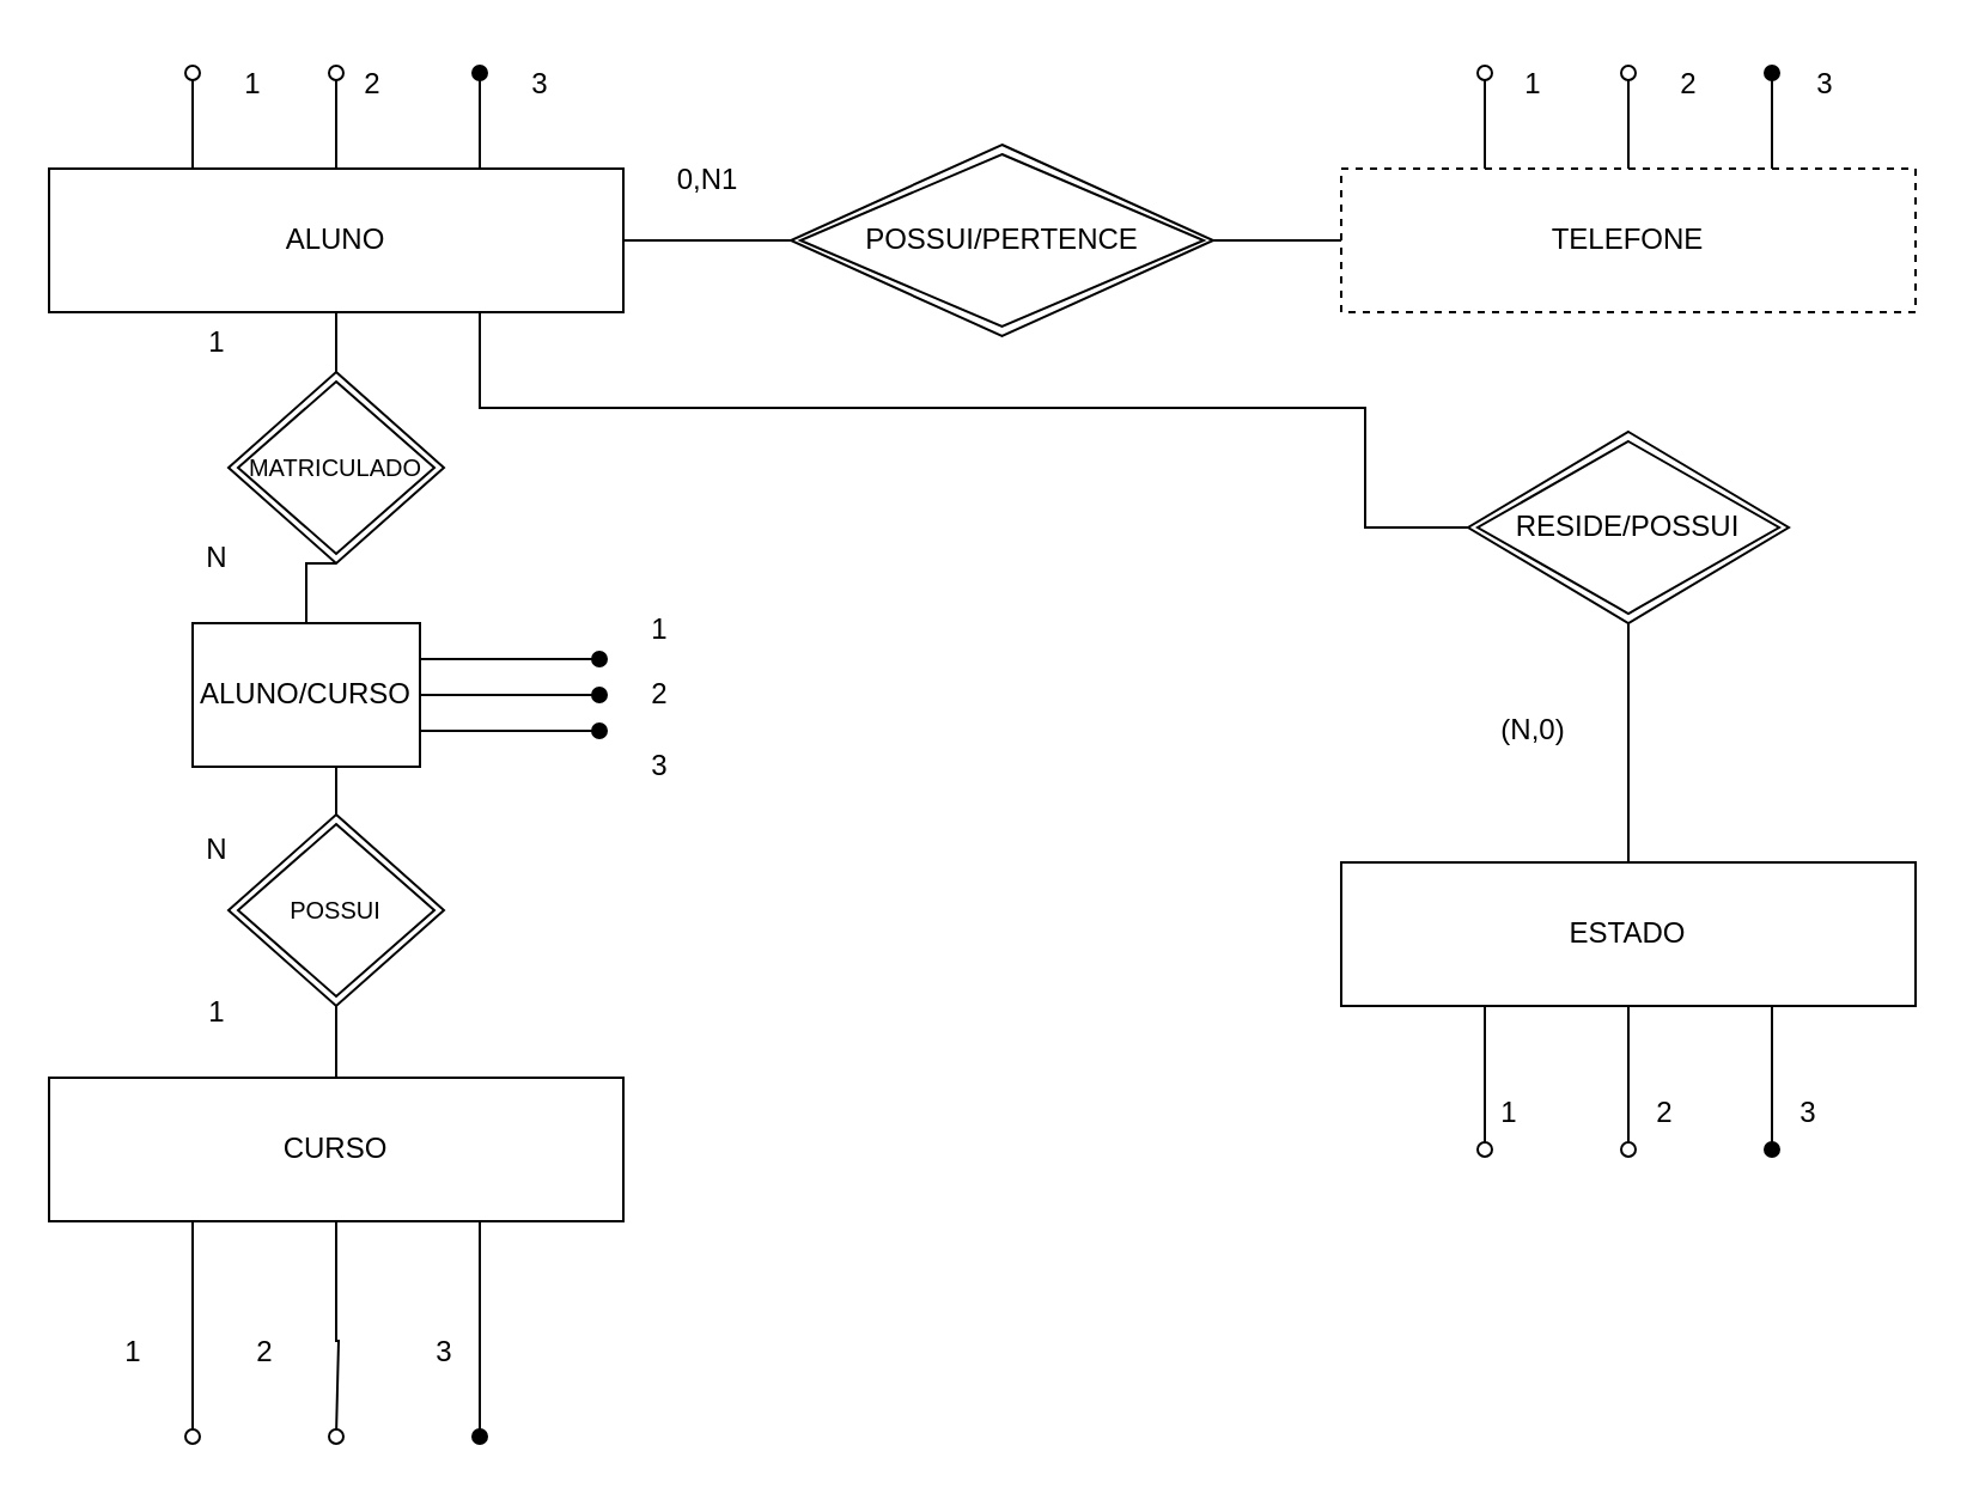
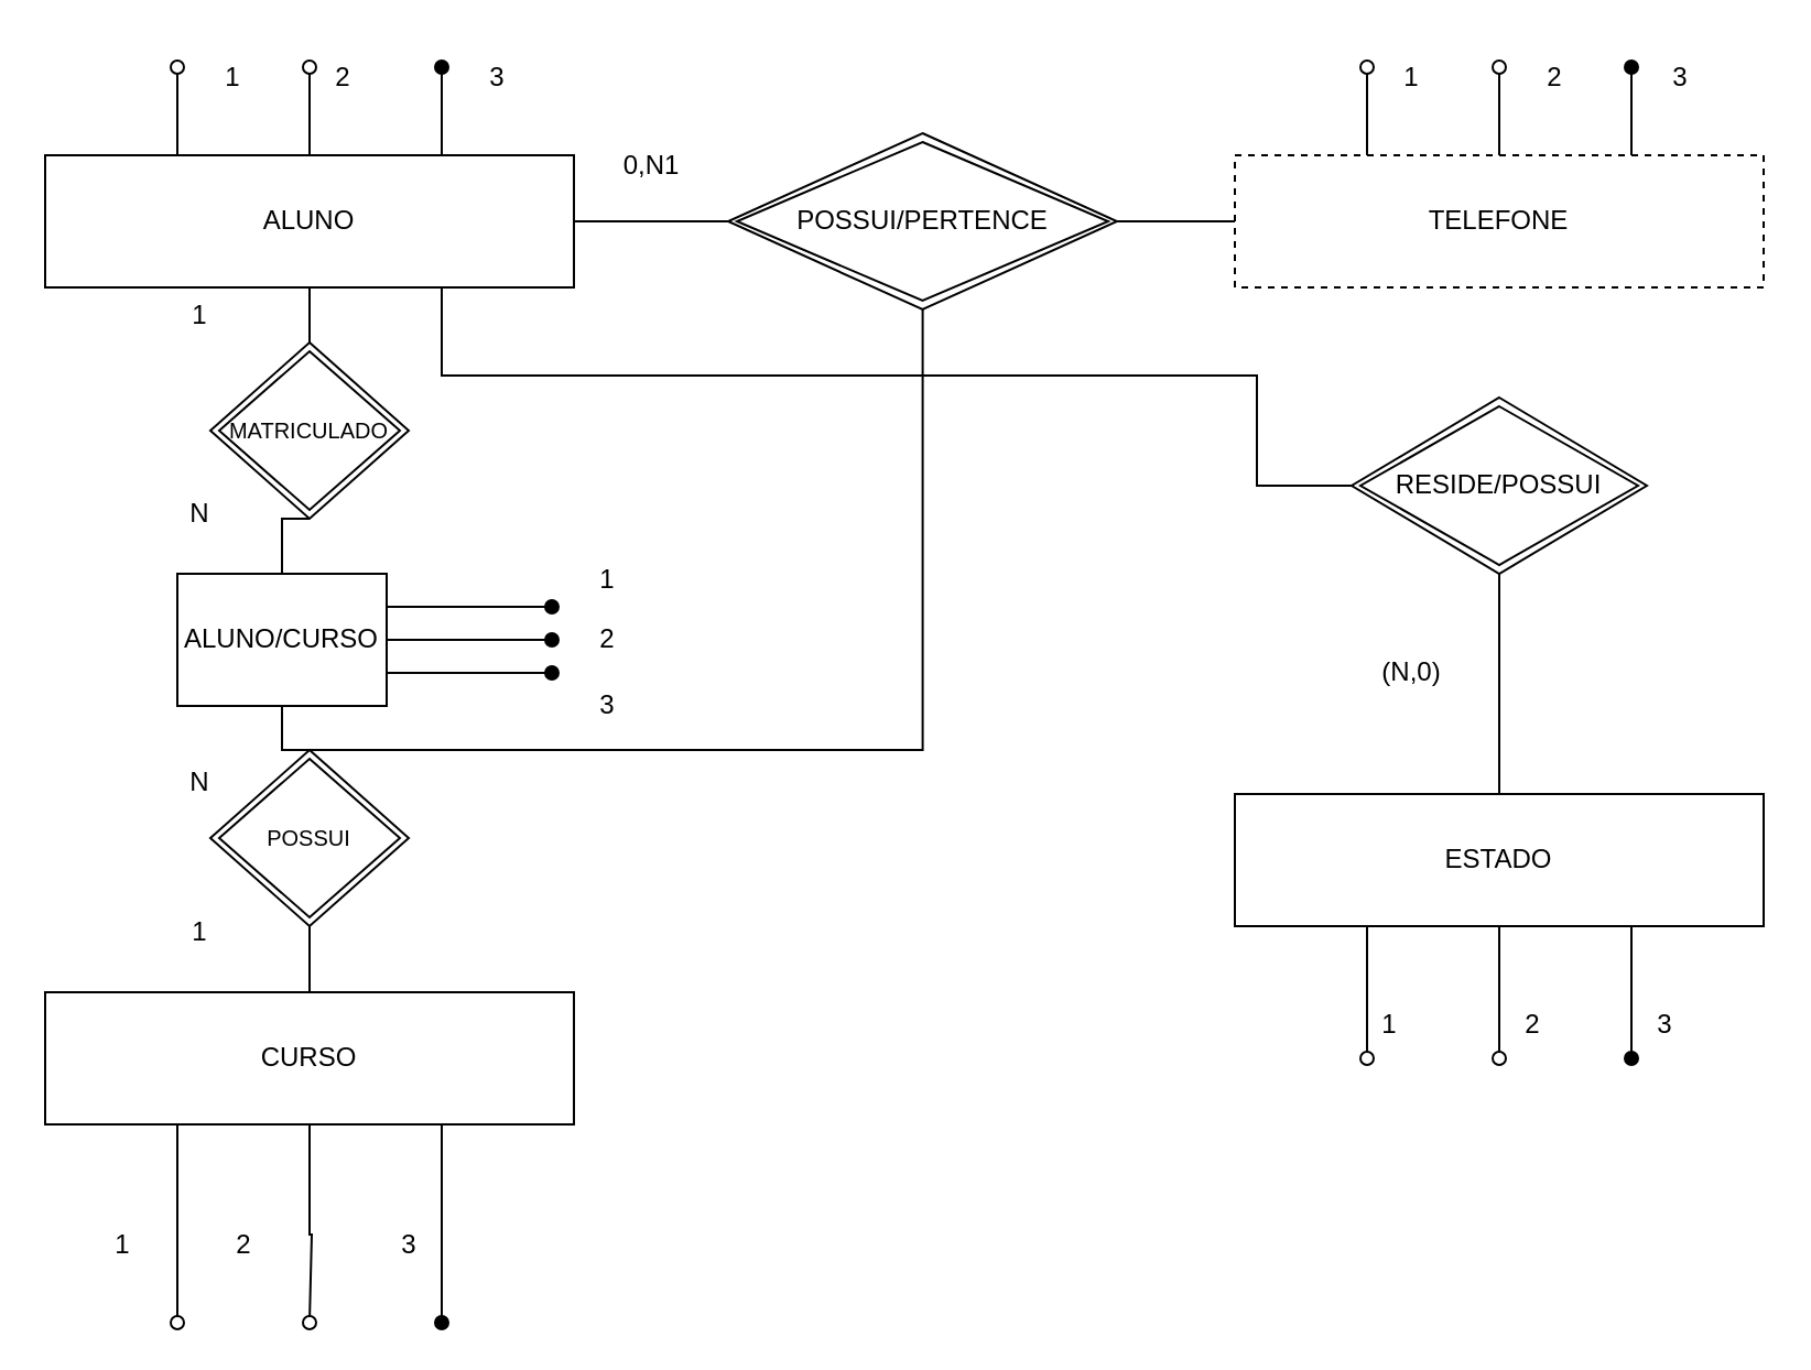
- <mxCell id="29" style="edgeStyle=orthogonalEdgeStyle;rounded=0;orthogonalLoop=1;jettySize=auto;html=1;exitX=0.5;exitY=1;exitDx=0;exitDy=0;entryX=0.5;entryY=0;entryDx=0;entryDy=0;endArrow=none;endFill=0;" edge="1" parent="1" source="33" target="36"><mxGeometry relative="1" as="geometry" /></mxCell>
+ <mxCell id="29" style="edgeStyle=orthogonalEdgeStyle;rounded=0;orthogonalLoop=1;jettySize=auto;html=1;exitX=0.5;exitY=1;exitDx=0;exitDy=0;endArrow=none;endFill=0;" edge="1" parent="1" source="33" target="24"><mxGeometry relative="1" as="geometry" /></mxCell>
